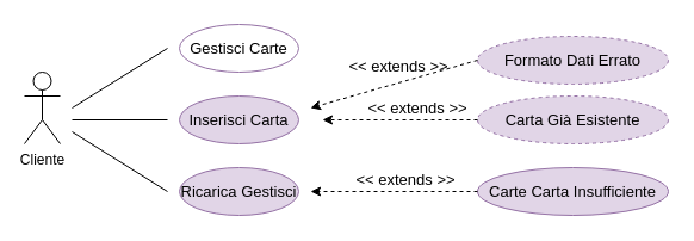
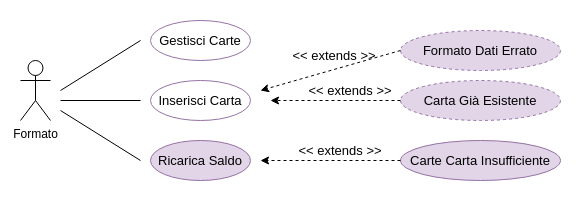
- <mxCell id="4" value="&lt;font style=&quot;font-size: 13px&quot;&gt;Inserisci Carta&lt;/font&gt;" style="ellipse;whiteSpace=wrap;html=1;fillColor=#e1d5e7;strokeColor=#9673a6;" parent="1" vertex="1"><mxGeometry x="150" y="80" width="100" height="40" as="geometry" /></mxCell>
+ <mxCell id="4" value="&lt;font style=&quot;font-size: 13px&quot;&gt;Inserisci Carta&lt;/font&gt;" style="ellipse;whiteSpace=wrap;html=1;fillColor=#ffffff;strokeColor=#9673a6;" parent="1" vertex="1"><mxGeometry x="150" y="80" width="100" height="40" as="geometry" /></mxCell>
- <mxCell id="2" value="&lt;div&gt;Cliente&lt;/div&gt;&lt;div&gt;&lt;br&gt;&lt;/div&gt;" style="shape=umlActor;verticalLabelPosition=bottom;verticalAlign=top;html=1;outlineConnect=0;" parent="1" vertex="1"><mxGeometry x="20" y="60" width="30" height="60" as="geometry" /></mxCell>
+ <mxCell id="2" value="&lt;div&gt;Formato&lt;/div&gt;&lt;div&gt;&lt;br&gt;&lt;/div&gt;" style="shape=umlActor;verticalLabelPosition=bottom;verticalAlign=top;html=1;outlineConnect=0;" parent="1" vertex="1"><mxGeometry x="20" y="60" width="30" height="60" as="geometry" /></mxCell>
- <mxCell id="5" value="&lt;font style=&quot;font-size: 13px&quot;&gt;Ricarica Gestisci&lt;/font&gt;" style="ellipse;whiteSpace=wrap;html=1;fillColor=#e1d5e7;strokeColor=#9673a6;" parent="1" vertex="1"><mxGeometry x="150" y="140" width="100" height="40" as="geometry" /></mxCell>
+ <mxCell id="5" value="&lt;font style=&quot;font-size: 13px&quot;&gt;Ricarica Saldo&lt;/font&gt;" style="ellipse;whiteSpace=wrap;html=1;fillColor=#e1d5e7;strokeColor=#9673a6;" parent="1" vertex="1"><mxGeometry x="150" y="140" width="100" height="40" as="geometry" /></mxCell>
